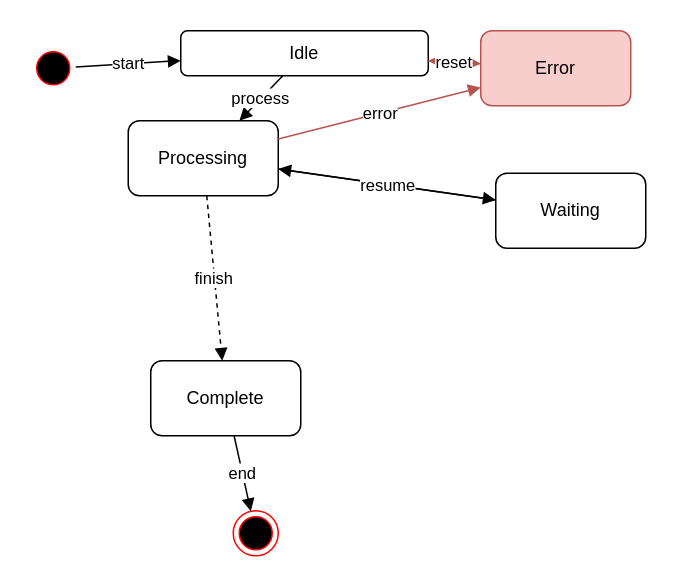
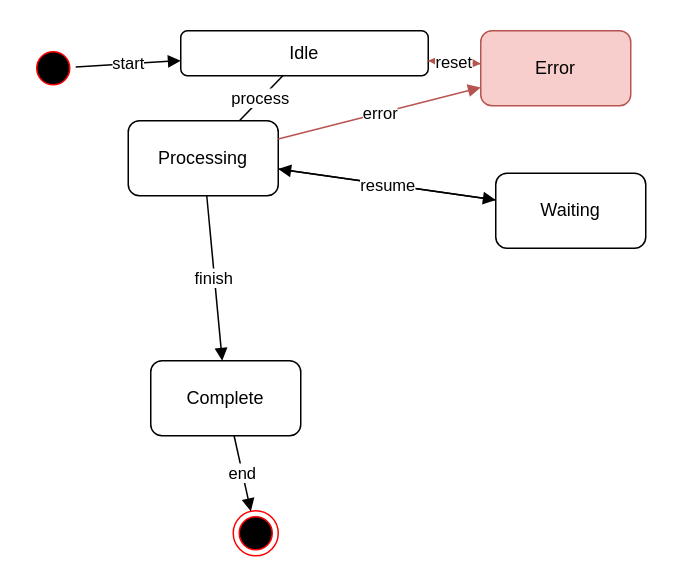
- <mxCell id="10" value="process" style="endArrow=block;html=1;rounded=0;" edge="1" parent="1" source="3" target="4"><mxGeometry width="50" height="50" relative="1" as="geometry"><mxPoint x="170" y="70" as="sourcePoint" /><mxPoint x="170" y="130" as="targetPoint" /></mxGeometry></mxCell>
+ <mxCell id="10" value="process" style="endArrow=none;html=1;rounded=0;" edge="1" parent="1" source="3" target="4"><mxGeometry width="50" height="50" relative="1" as="geometry"><mxPoint x="170" y="70" as="sourcePoint" /><mxPoint x="170" y="130" as="targetPoint" /></mxGeometry></mxCell>
- <mxCell id="13" value="finish" style="endArrow=block;html=1;rounded=0;dashed=1;" edge="1" parent="1" source="4" target="6"><mxGeometry width="50" height="50" relative="1" as="geometry"><mxPoint x="170" y="180" as="sourcePoint" /><mxPoint x="170" y="240" as="targetPoint" /></mxGeometry></mxCell>
+ <mxCell id="13" value="finish" style="endArrow=block;html=1;rounded=0;" edge="1" parent="1" source="4" target="6"><mxGeometry width="50" height="50" relative="1" as="geometry"><mxPoint x="170" y="180" as="sourcePoint" /><mxPoint x="170" y="240" as="targetPoint" /></mxGeometry></mxCell>
